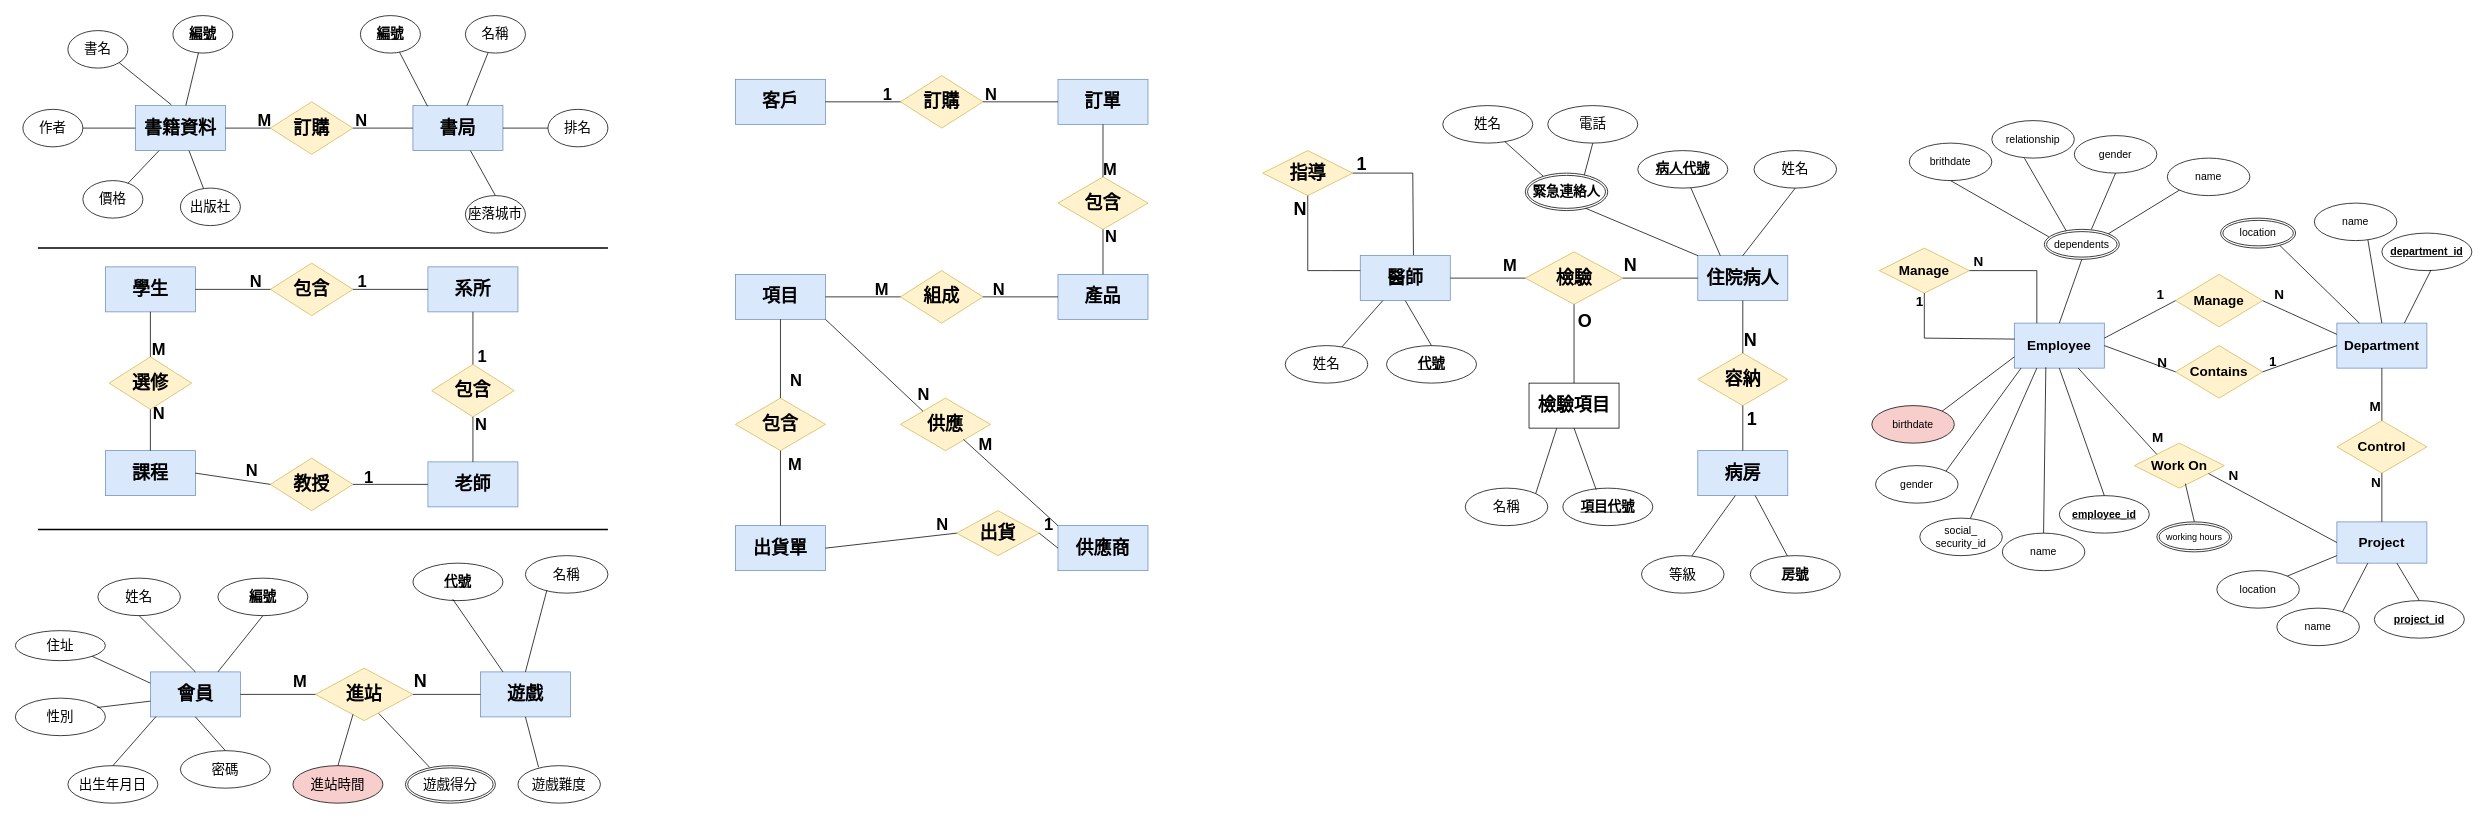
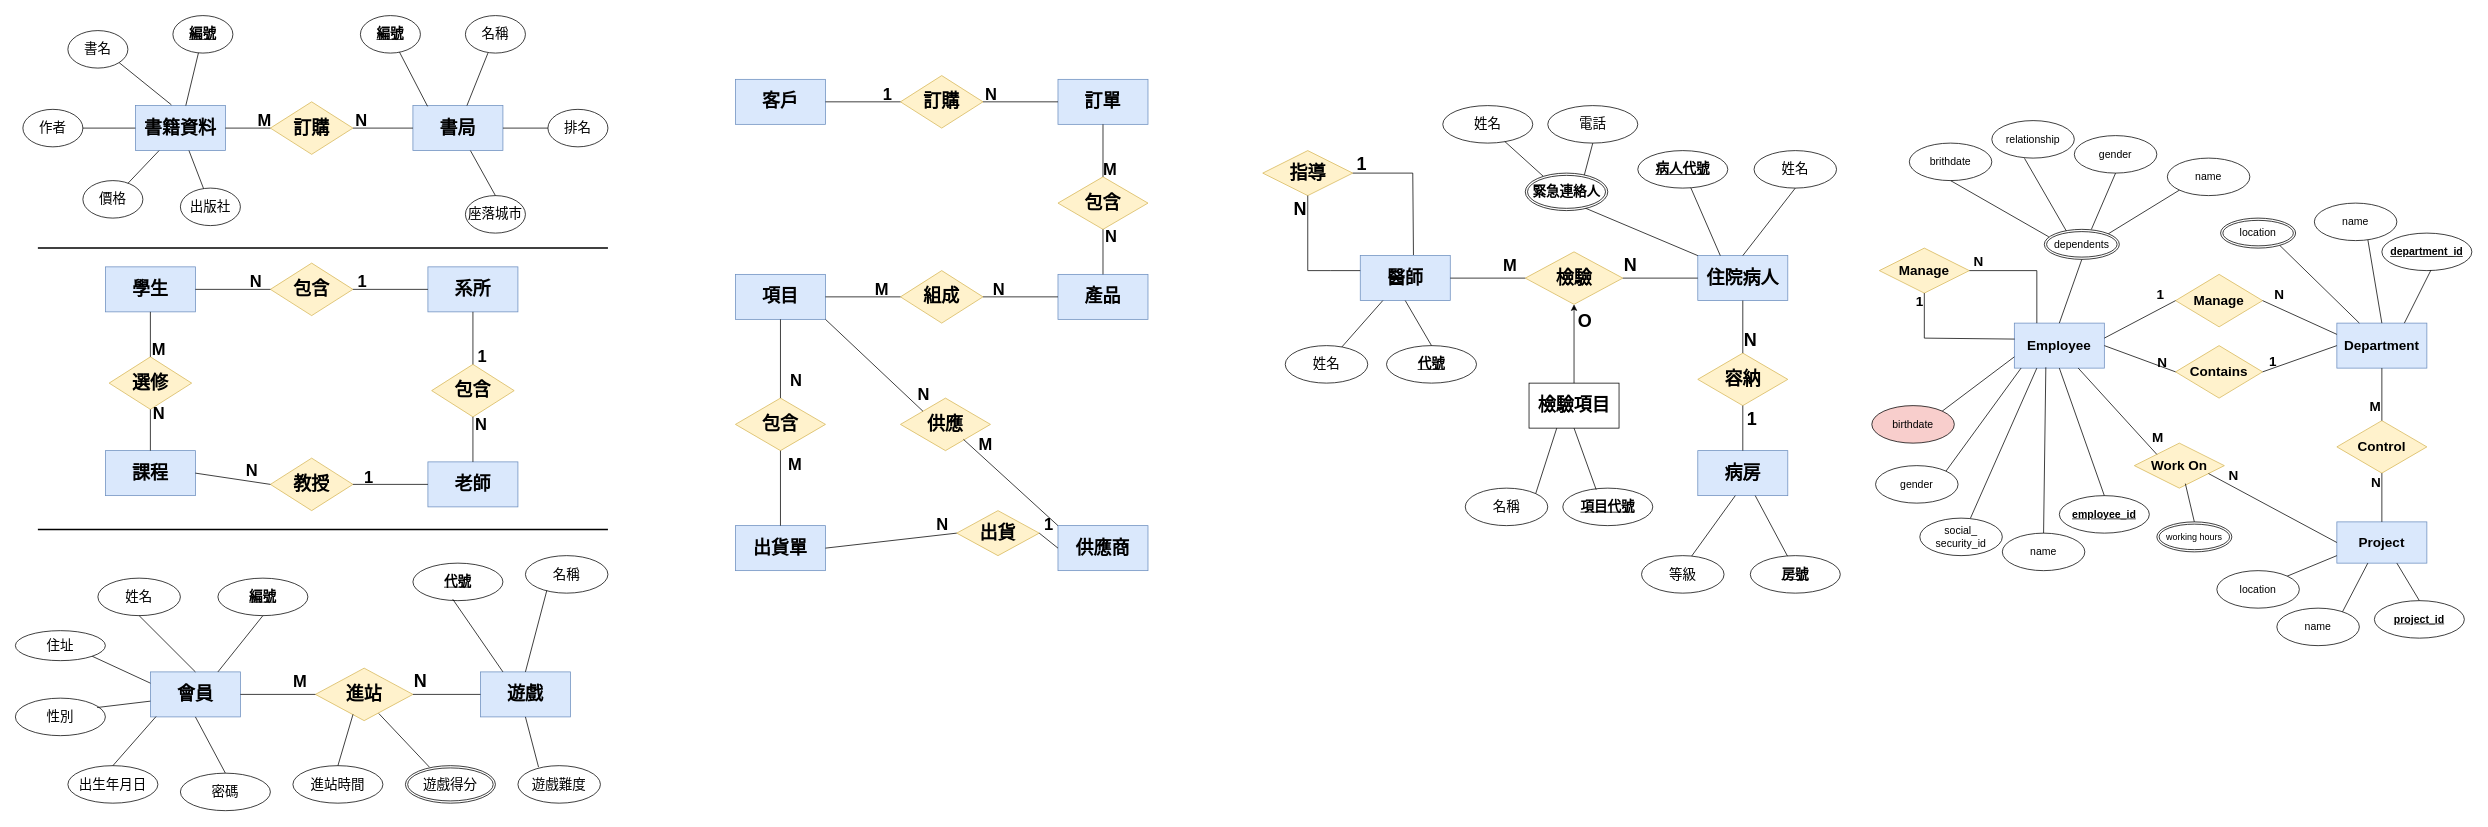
- <mxCell id="205" value="" style="endArrow=none;html=1;rounded=0;entryX=0.5;entryY=1;entryDx=0;entryDy=0;exitX=0.5;exitY=0;exitDx=0;exitDy=0;" edge="1" parent="1" source="204" target="184"><mxGeometry relative="1" as="geometry"><mxPoint x="1923" y="464.5" as="sourcePoint" /><mxPoint x="2083" y="464.5" as="targetPoint" /></mxGeometry></mxCell>
+ <mxCell id="205" value="" style="endArrow=classic;html=1;rounded=0;entryX=0.5;entryY=1;entryDx=0;entryDy=0;exitX=0.5;exitY=0;exitDx=0;exitDy=0;" edge="1" parent="1" source="204" target="184"><mxGeometry relative="1" as="geometry"><mxPoint x="1923" y="464.5" as="sourcePoint" /><mxPoint x="2083" y="464.5" as="targetPoint" /></mxGeometry></mxCell>
- <mxCell id="16" value="&lt;h2&gt;&lt;span style=&quot;font-weight: normal;&quot;&gt;密碼&lt;/span&gt;&lt;/h2&gt;" style="ellipse;whiteSpace=wrap;html=1;align=center;" parent="1" vertex="1"><mxGeometry x="240" y="1000" width="120" height="50" as="geometry" /></mxCell>
+ <mxCell id="16" value="&lt;h2&gt;&lt;span style=&quot;font-weight: normal;&quot;&gt;密碼&lt;/span&gt;&lt;/h2&gt;" style="ellipse;whiteSpace=wrap;html=1;align=center;" parent="1" vertex="1"><mxGeometry x="240" y="1030" width="120" height="50" as="geometry" /></mxCell>
- <mxCell id="28" value="&lt;h2&gt;&lt;span style=&quot;font-weight: normal;&quot;&gt;進站時間&lt;/span&gt;&lt;/h2&gt;" style="ellipse;whiteSpace=wrap;html=1;align=center;fillColor=#f8cecc;" parent="1" vertex="1"><mxGeometry x="390" y="1020" width="120" height="50" as="geometry" /></mxCell>
+ <mxCell id="28" value="&lt;h2&gt;&lt;span style=&quot;font-weight: normal;&quot;&gt;進站時間&lt;/span&gt;&lt;/h2&gt;" style="ellipse;whiteSpace=wrap;html=1;align=center;" parent="1" vertex="1"><mxGeometry x="390" y="1020" width="120" height="50" as="geometry" /></mxCell>
